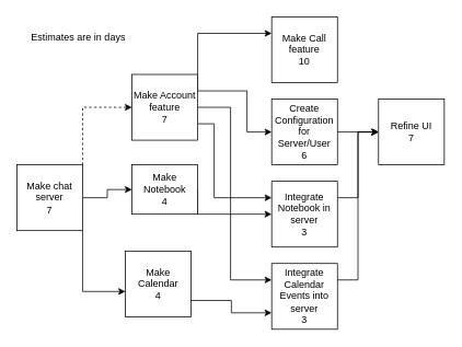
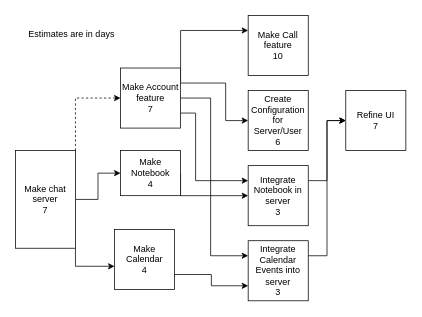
- <mxCell id="15" style="edgeStyle=orthogonalEdgeStyle;rounded=0;orthogonalLoop=1;jettySize=auto;html=1;exitX=1;exitY=0.5;exitDx=0;exitDy=0;entryX=0;entryY=0.5;entryDx=0;entryDy=0;" edge="1" parent="1" source="16" target="22"><mxGeometry relative="1" as="geometry" /></mxCell>
- <mxCell id="5" value="&lt;div&gt;Make chat server&lt;/div&gt;7" style="whiteSpace=wrap;html=1;aspect=fixed;" parent="1" vertex="1"><mxGeometry x="20" y="200" width="80" height="80" as="geometry" /></mxCell>
+ <mxCell id="5" value="&lt;div&gt;Make chat server&lt;/div&gt;7" style="whiteSpace=wrap;html=1;aspect=fixed;" parent="1" vertex="1"><mxGeometry x="20" y="200" width="80" height="130" as="geometry" /></mxCell>
